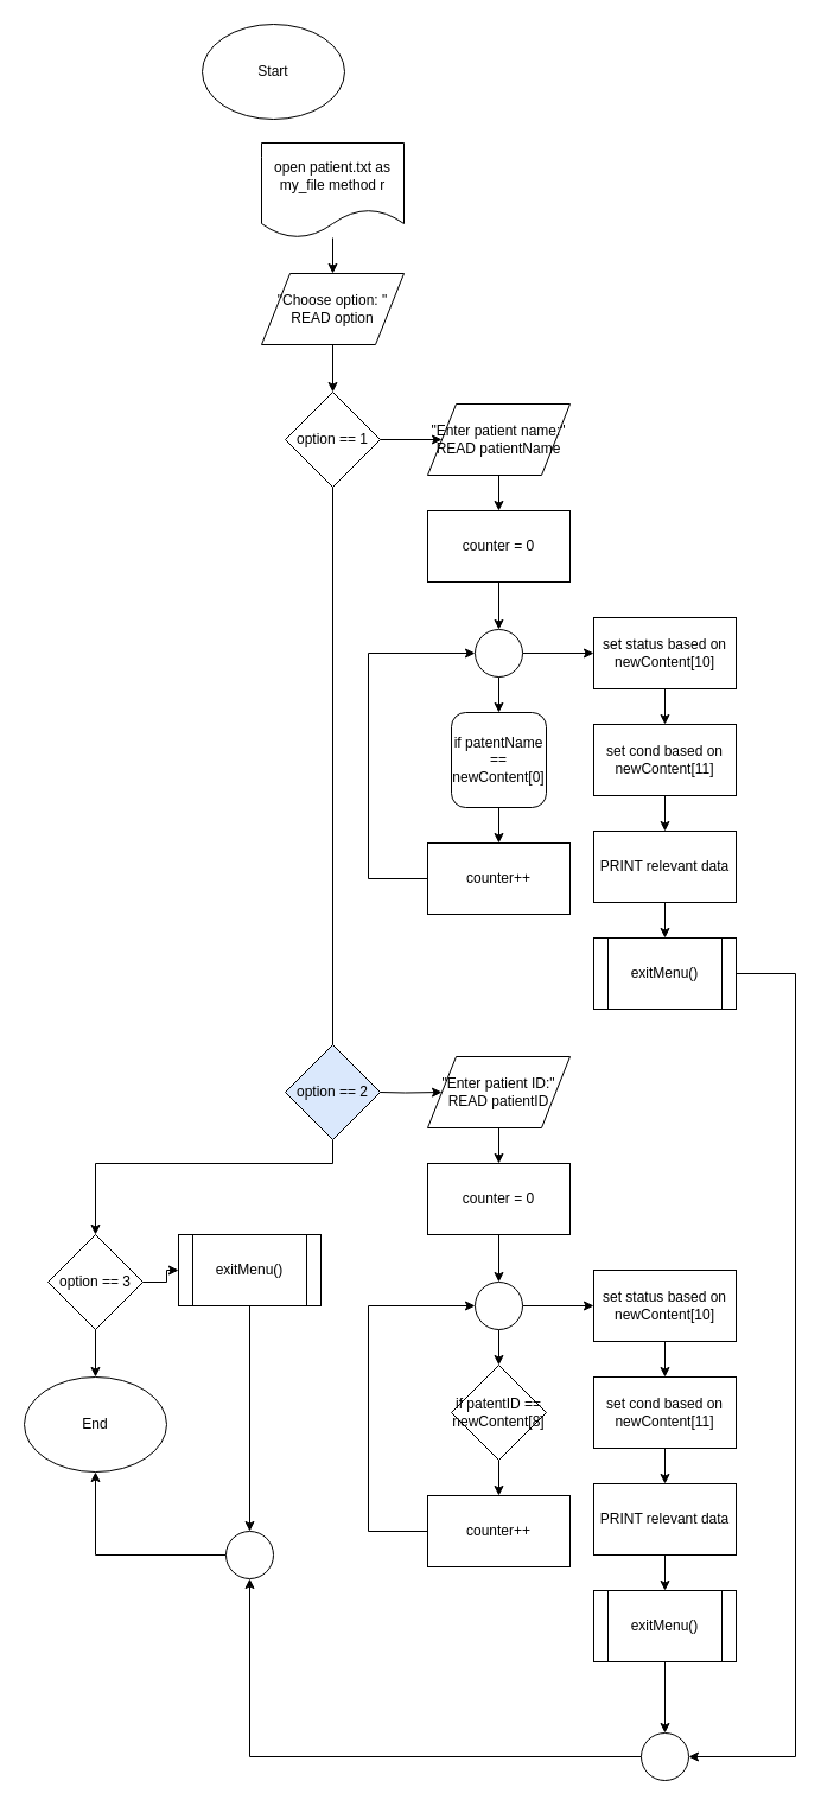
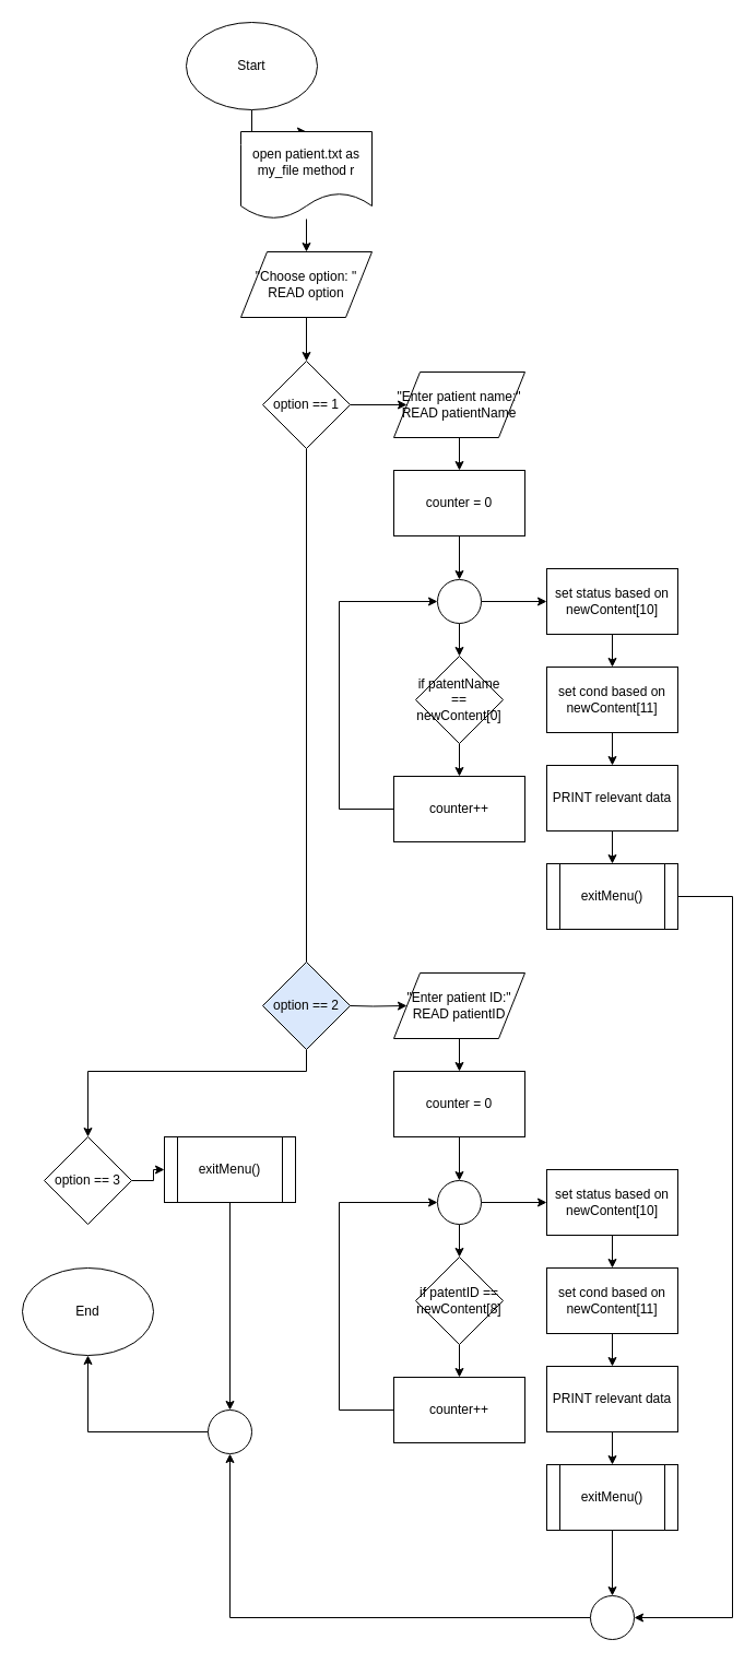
+ <mxCell id="2" value="" style="edgeStyle=orthogonalEdgeStyle;rounded=0;orthogonalLoop=1;jettySize=auto;html=1;" edge="1" parent="1" source="3" target="5"><mxGeometry relative="1" as="geometry" /></mxCell>
- <mxCell id="16" value="if patentName == newContent[0]" style="whiteSpace=wrap;html=1;rounded=1;" vertex="1" parent="1"><mxGeometry x="380" y="600" width="80" height="80" as="geometry" /></mxCell>
+ <mxCell id="16" value="if patentName == newContent[0]" style="rhombus;whiteSpace=wrap;html=1;" vertex="1" parent="1"><mxGeometry x="380" y="600" width="80" height="80" as="geometry" /></mxCell>
- <mxCell id="53" value="" style="edgeStyle=orthogonalEdgeStyle;rounded=0;orthogonalLoop=1;jettySize=auto;html=1;" edge="1" parent="1" source="54" target="61"><mxGeometry relative="1" as="geometry" /></mxCell>
